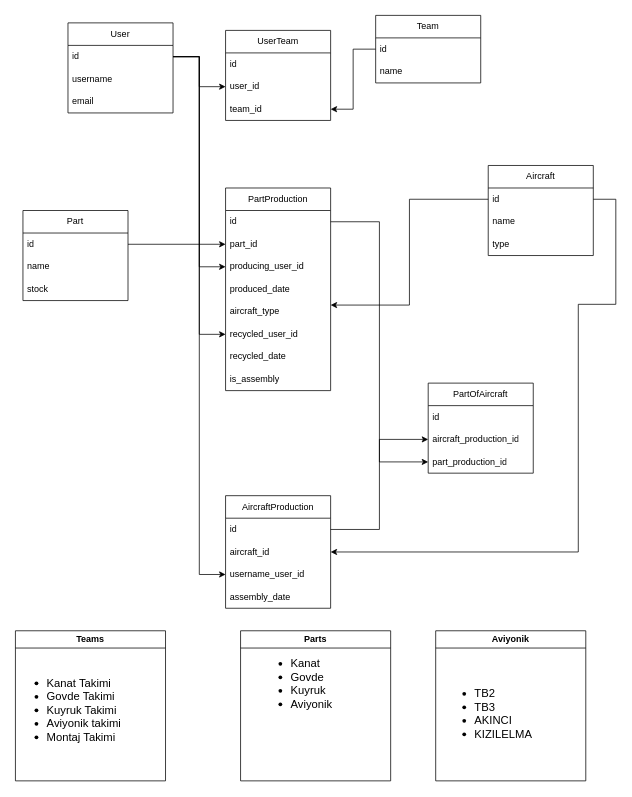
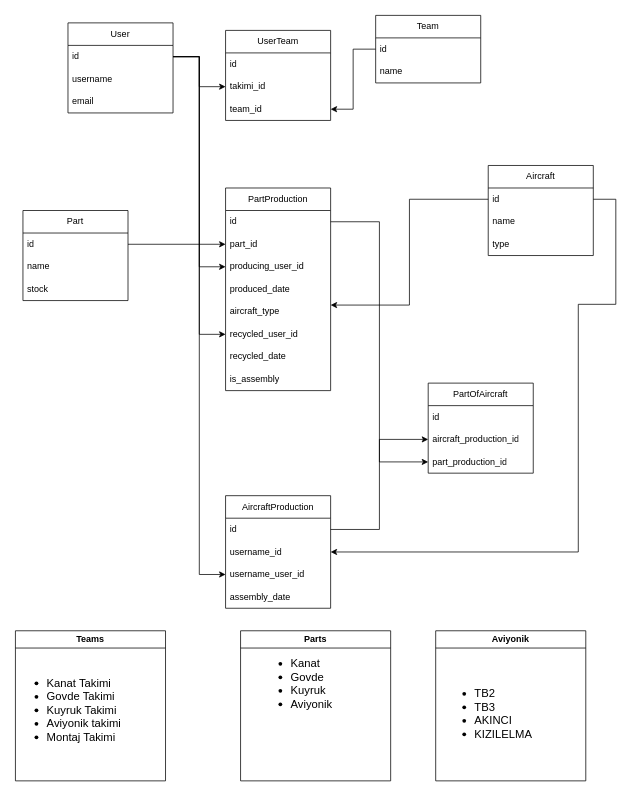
- <mxCell id="11" value="user_id" style="text;strokeColor=none;fillColor=none;align=left;verticalAlign=middle;spacingLeft=4;spacingRight=4;overflow=hidden;points=[[0,0.5],[1,0.5]];portConstraint=eastwest;rotatable=0;whiteSpace=wrap;html=1;" vertex="1" parent="9"><mxGeometry y="60" width="140" height="30" as="geometry" /></mxCell>
+ <mxCell id="11" value="takimi_id" style="text;strokeColor=none;fillColor=none;align=left;verticalAlign=middle;spacingLeft=4;spacingRight=4;overflow=hidden;points=[[0,0.5],[1,0.5]];portConstraint=eastwest;rotatable=0;whiteSpace=wrap;html=1;" vertex="1" parent="9"><mxGeometry y="60" width="140" height="30" as="geometry" /></mxCell>
- <mxCell id="36" value="aircraft_id" style="text;strokeColor=none;fillColor=none;align=left;verticalAlign=middle;spacingLeft=4;spacingRight=4;overflow=hidden;points=[[0,0.5],[1,0.5]];portConstraint=eastwest;rotatable=0;whiteSpace=wrap;html=1;" vertex="1" parent="34"><mxGeometry y="60" width="140" height="30" as="geometry" /></mxCell>
+ <mxCell id="36" value="username_id" style="text;strokeColor=none;fillColor=none;align=left;verticalAlign=middle;spacingLeft=4;spacingRight=4;overflow=hidden;points=[[0,0.5],[1,0.5]];portConstraint=eastwest;rotatable=0;whiteSpace=wrap;html=1;" vertex="1" parent="34"><mxGeometry y="60" width="140" height="30" as="geometry" /></mxCell>
